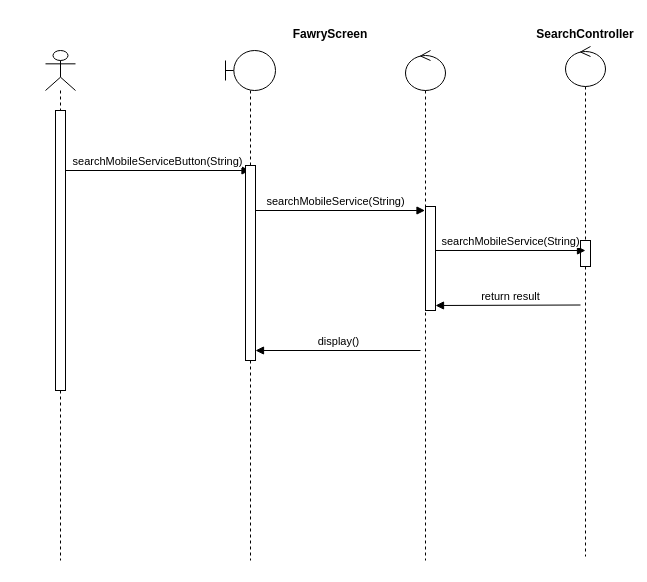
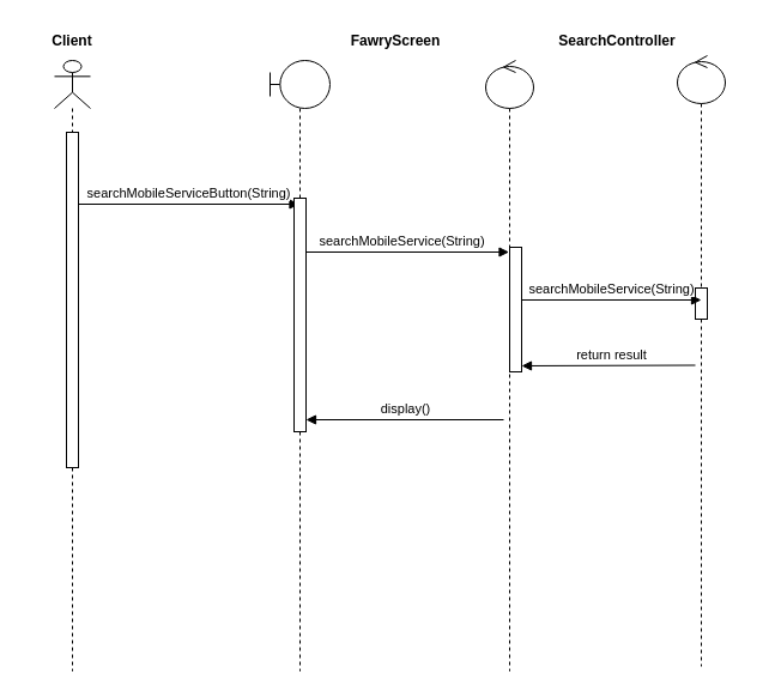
+ <mxCell id="5" value="Client" style="text;align=center;fontStyle=1;verticalAlign=middle;spacingLeft=3;spacingRight=3;strokeColor=none;rotatable=0;points=[[0,0.5],[1,0.5]];portConstraint=eastwest;" parent="1" vertex="1"><mxGeometry x="20" y="20" width="80" height="26" as="geometry" /></mxCell>
- <mxCell id="10" value="SearchController" style="text;align=center;fontStyle=1;verticalAlign=middle;spacingLeft=3;spacingRight=3;strokeColor=none;rotatable=0;points=[[0,0.5],[1,0.5]];portConstraint=eastwest;" parent="1" vertex="1"><mxGeometry x="545" y="20" width="80" height="26" as="geometry" /></mxCell>
+ <mxCell id="10" value="SearchController" style="text;align=center;fontStyle=1;verticalAlign=middle;spacingLeft=3;spacingRight=3;strokeColor=none;rotatable=0;points=[[0,0.5],[1,0.5]];portConstraint=eastwest;" parent="1" vertex="1"><mxGeometry x="475" y="20" width="80" height="26" as="geometry" /></mxCell>
